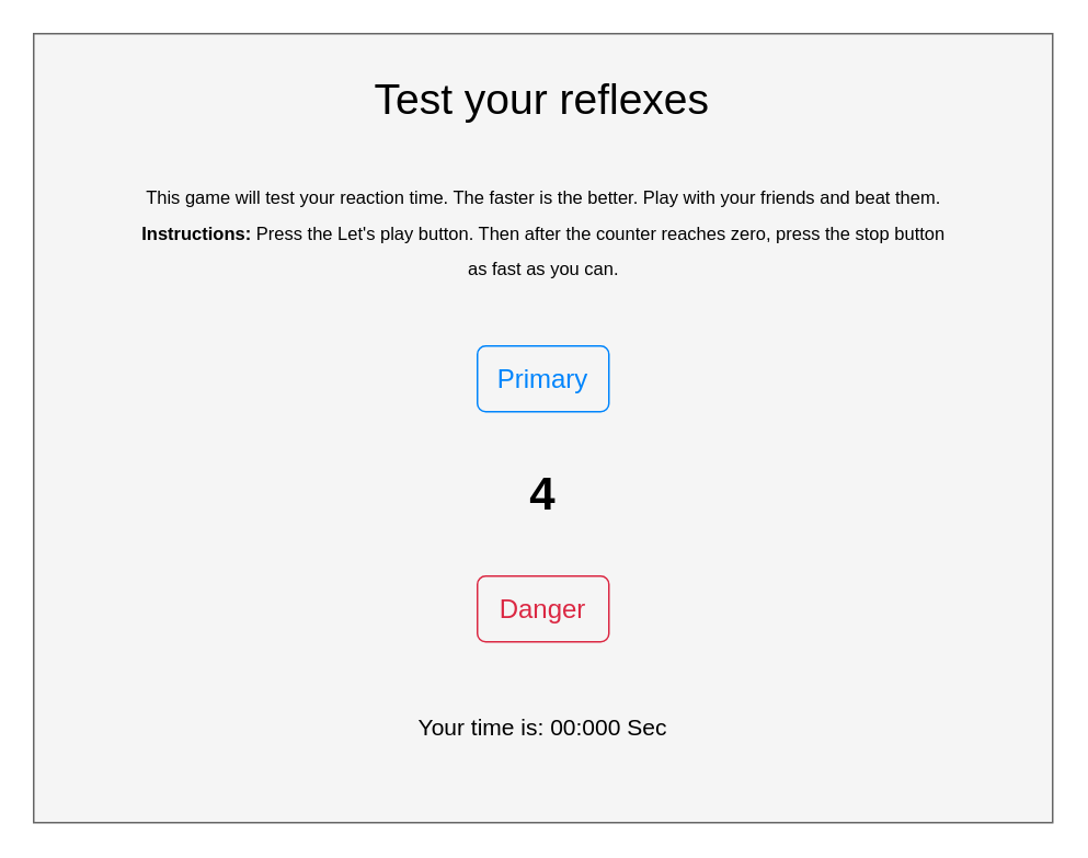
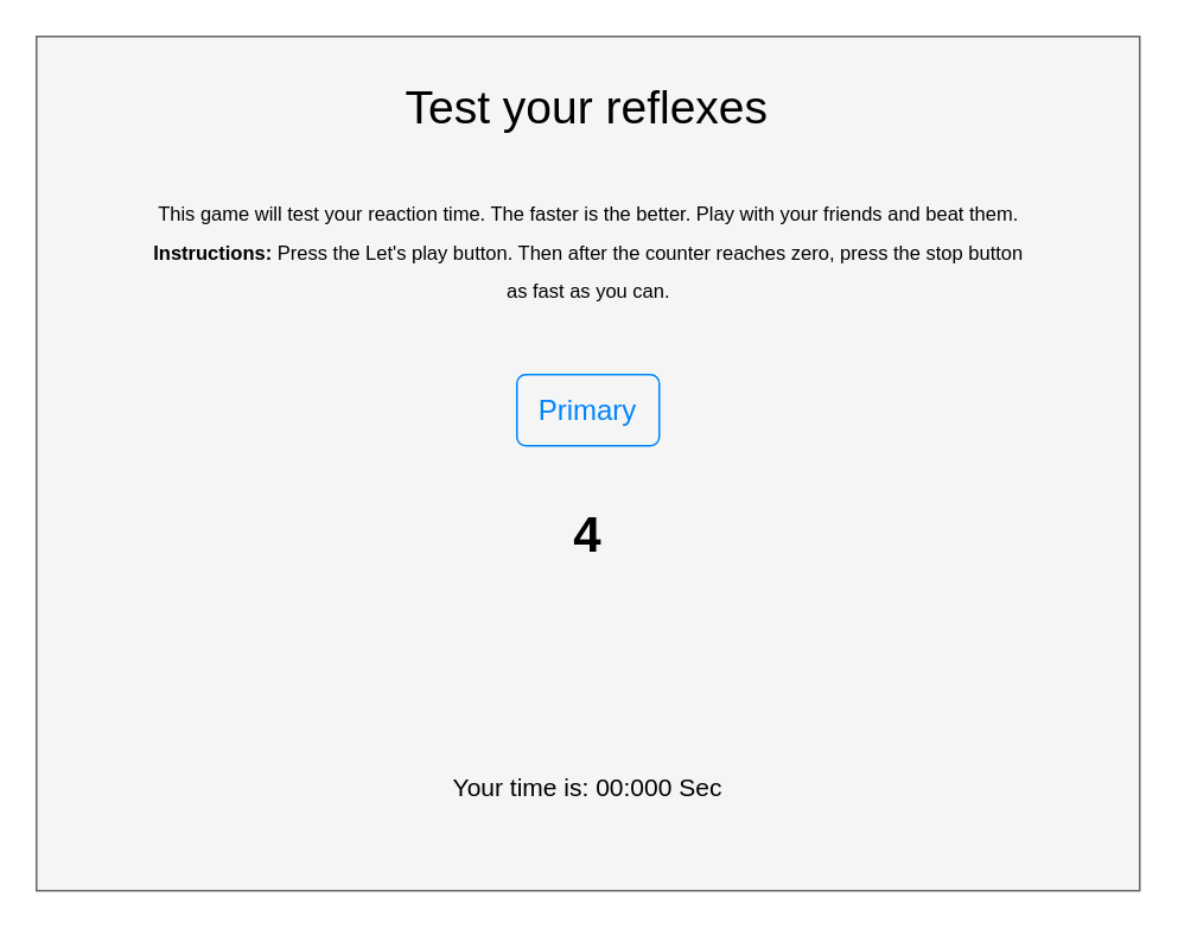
- <mxCell id="7" value="Danger" style="html=1;shadow=0;dashed=0;shape=mxgraph.bootstrap.rrect;rSize=5;strokeColor=#DB2843;strokeWidth=1;fillColor=none;fontColor=#DB2843;whiteSpace=wrap;align=center;verticalAlign=middle;spacingLeft=0;fontStyle=0;fontSize=16;spacing=5;labelBackgroundColor=none;" parent="1" vertex="1"><mxGeometry x="290" y="350" width="80" height="40" as="geometry" /></mxCell>
